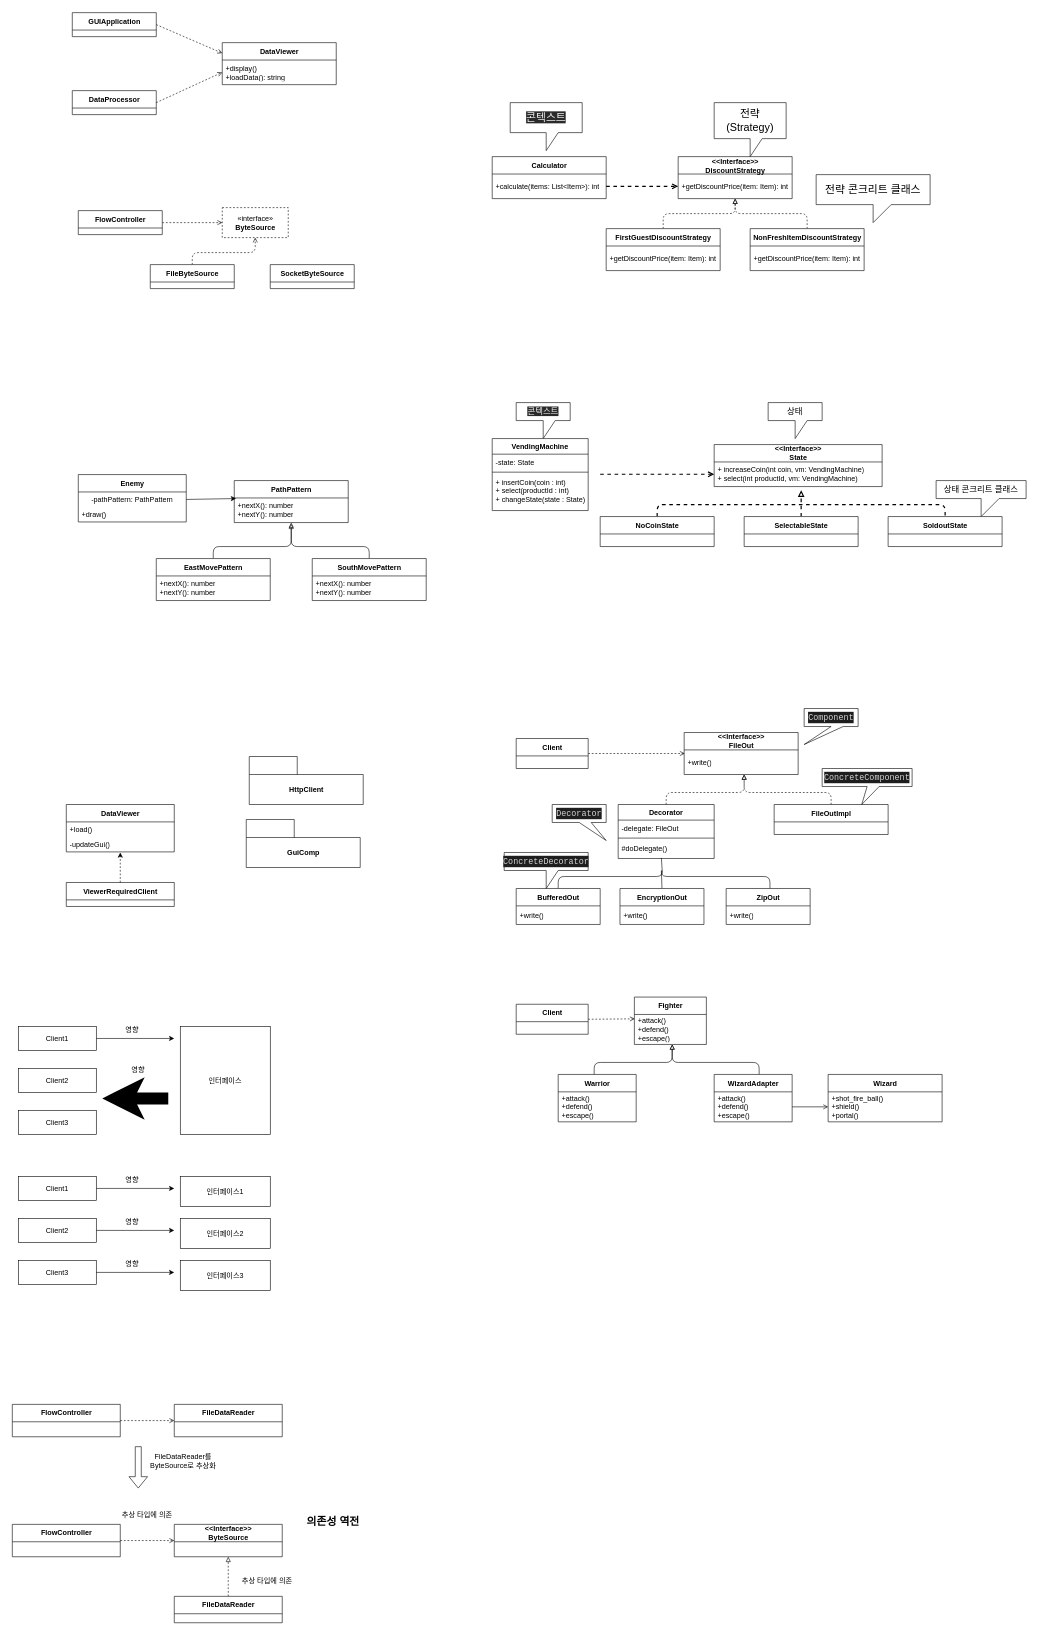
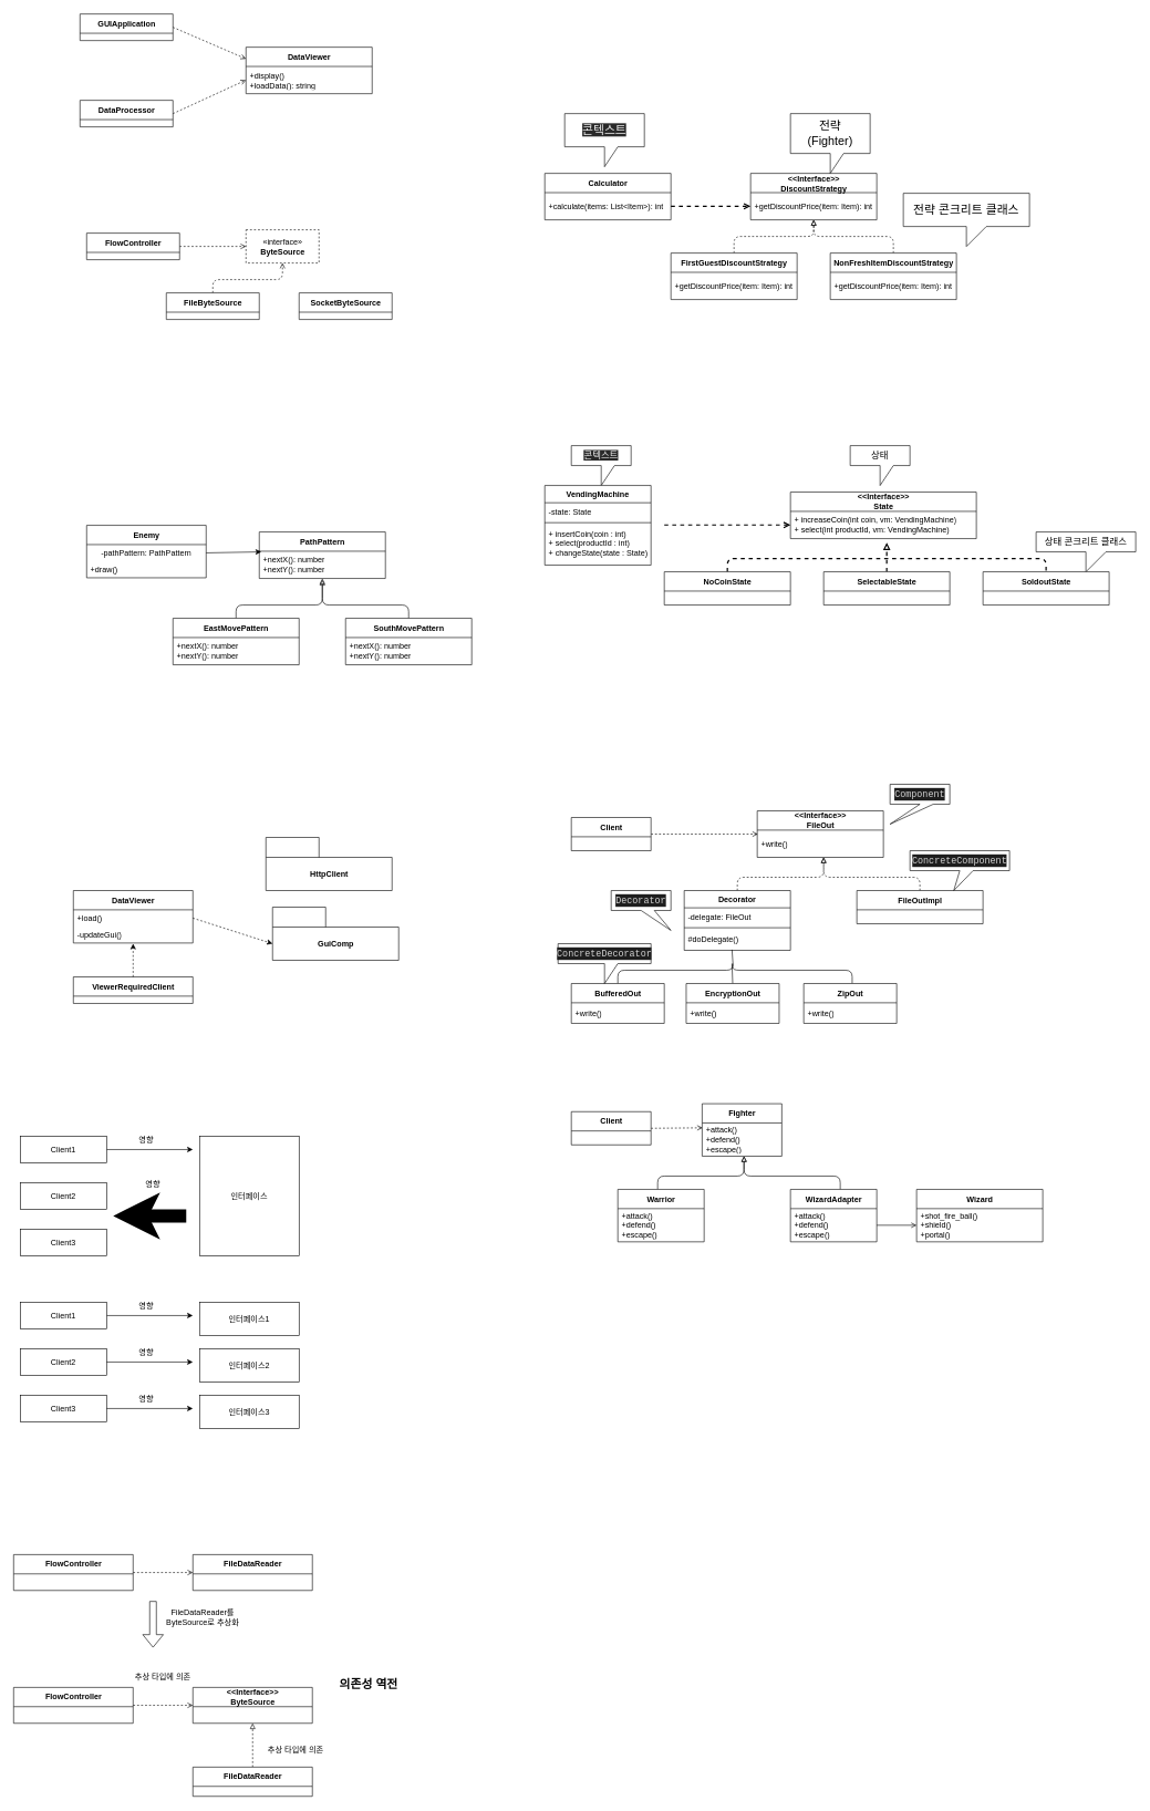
- <mxCell id="80" value="전략&lt;br&gt;(Strategy)" style="shape=callout;whiteSpace=wrap;html=1;perimeter=calloutPerimeter;fontSize=18;" parent="1" vertex="1"><mxGeometry x="1190" y="170" width="120" height="90" as="geometry" /></mxCell>
+ <mxCell id="80" value="전략&lt;br&gt;(Fighter)" style="shape=callout;whiteSpace=wrap;html=1;perimeter=calloutPerimeter;fontSize=18;" parent="1" vertex="1"><mxGeometry x="1190" y="170" width="120" height="90" as="geometry" /></mxCell>
- <mxCell id="30" value="HttpClient" style="shape=folder;fontStyle=1;tabWidth=80;tabHeight=30;tabPosition=left;html=1;boundedLbl=1;" parent="1" vertex="1"><mxGeometry x="415" y="1260" width="190" height="80" as="geometry" /></mxCell>
+ <mxCell id="30" value="HttpClient" style="shape=folder;fontStyle=1;tabWidth=80;tabHeight=30;tabPosition=left;html=1;boundedLbl=1;" parent="1" vertex="1"><mxGeometry x="400" y="1260" width="190" height="80" as="geometry" /></mxCell>
+ <mxCell id="32" style="edgeStyle=none;html=1;exitX=1;exitY=0.5;exitDx=0;exitDy=0;entryX=0;entryY=0;entryDx=0;entryDy=55;entryPerimeter=0;dashed=1;" parent="1" source="28" target="31" edge="1"><mxGeometry relative="1" as="geometry" /></mxCell>
